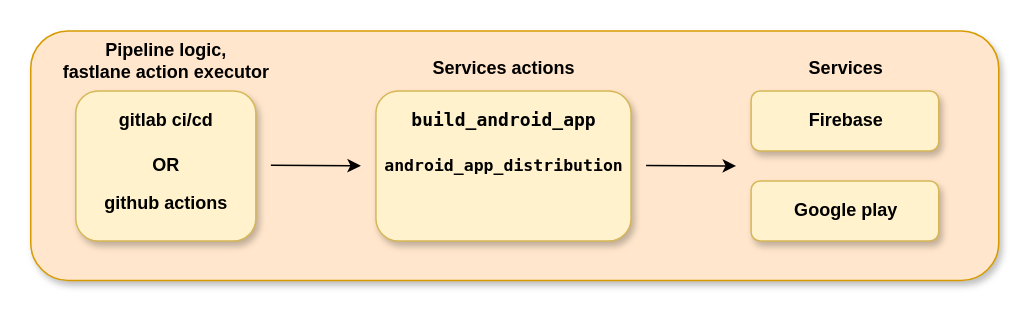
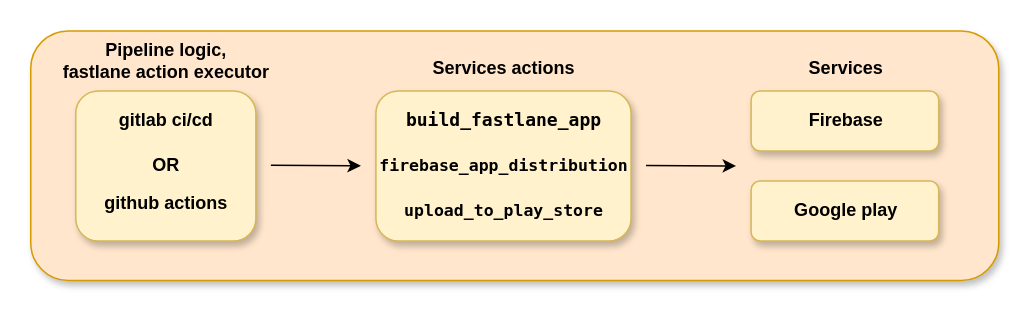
- <mxCell id="5" value="&lt;code&gt;&lt;b&gt;build_android_app&lt;/b&gt;&lt;/code&gt;&lt;b&gt;&lt;br&gt;&lt;/b&gt;" style="text;html=1;align=center;verticalAlign=middle;resizable=0;points=[];autosize=1;strokeColor=none;fillColor=none;" parent="1" vertex="1"><mxGeometry x="265" y="70" width="140" height="20" as="geometry" /></mxCell>
+ <mxCell id="5" value="&lt;code&gt;&lt;b&gt;build_fastlane_app&lt;/b&gt;&lt;/code&gt;&lt;b&gt;&lt;br&gt;&lt;/b&gt;" style="text;html=1;align=center;verticalAlign=middle;resizable=0;points=[];autosize=1;strokeColor=none;fillColor=none;" parent="1" vertex="1"><mxGeometry x="265" y="70" width="140" height="20" as="geometry" /></mxCell>
- <mxCell id="18" value="&lt;code&gt;&lt;b&gt;android_app_distribution&lt;/b&gt;&lt;/code&gt;" style="text;html=1;align=center;verticalAlign=middle;resizable=0;points=[];autosize=1;strokeColor=none;fillColor=none;fontSize=11;" parent="1" vertex="1"><mxGeometry x="245" y="100" width="180" height="20" as="geometry" /></mxCell>
+ <mxCell id="18" value="&lt;code&gt;&lt;b&gt;firebase_app_distribution&lt;/b&gt;&lt;/code&gt;" style="text;html=1;align=center;verticalAlign=middle;resizable=0;points=[];autosize=1;strokeColor=none;fillColor=none;fontSize=11;" parent="1" vertex="1"><mxGeometry x="245" y="100" width="180" height="20" as="geometry" /></mxCell>
+ <mxCell id="19" value="&lt;code&gt;&lt;b&gt;upload_to_play_store&lt;/b&gt;&lt;/code&gt;" style="text;html=1;align=center;verticalAlign=middle;resizable=0;points=[];autosize=1;strokeColor=none;fillColor=none;fontSize=11;" parent="1" vertex="1"><mxGeometry x="260" y="130" width="150" height="20" as="geometry" /></mxCell>
